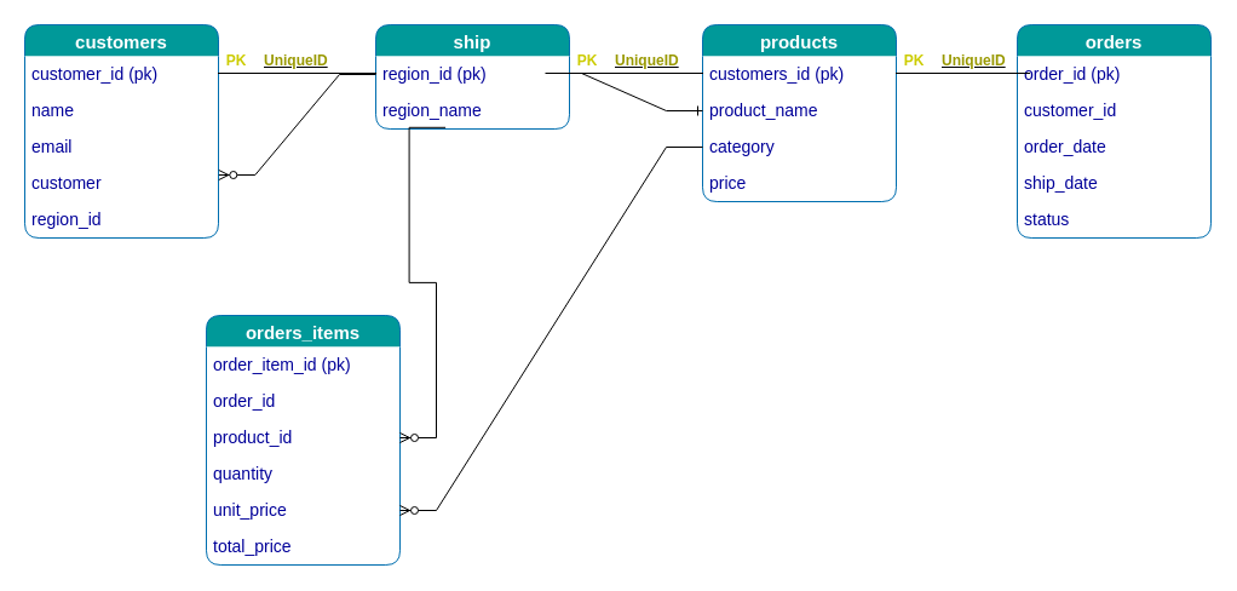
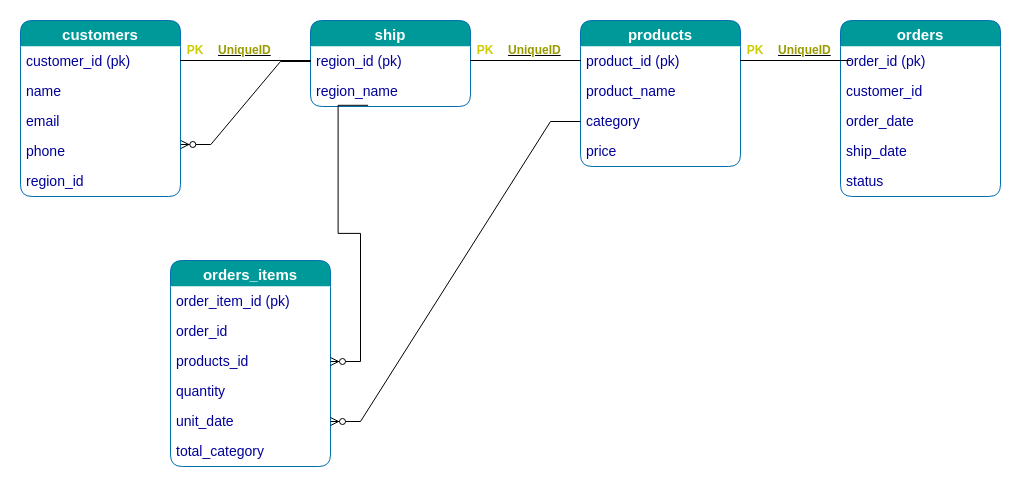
- <mxCell id="12" value="&lt;font color=&quot;#000099&quot;&gt;customers_id (pk)&lt;/font&gt;&lt;div&gt;&lt;font color=&quot;#000099&quot;&gt;&lt;br&gt;&lt;/font&gt;&lt;/div&gt;" style="text;strokeColor=none;fillColor=none;spacingLeft=4;spacingRight=4;overflow=hidden;rotatable=0;points=[[0,0.5],[1,0.5]];portConstraint=eastwest;fontSize=14;whiteSpace=wrap;html=1;" vertex="1" parent="11"><mxGeometry y="26" width="160" height="30" as="geometry" /></mxCell>
+ <mxCell id="12" value="&lt;font color=&quot;#000099&quot;&gt;product_id (pk)&lt;/font&gt;&lt;div&gt;&lt;font color=&quot;#000099&quot;&gt;&lt;br&gt;&lt;/font&gt;&lt;/div&gt;" style="text;strokeColor=none;fillColor=none;spacingLeft=4;spacingRight=4;overflow=hidden;rotatable=0;points=[[0,0.5],[1,0.5]];portConstraint=eastwest;fontSize=14;whiteSpace=wrap;html=1;" vertex="1" parent="11"><mxGeometry y="26" width="160" height="30" as="geometry" /></mxCell>
- <mxCell id="44" value="" style="edgeStyle=entityRelationEdgeStyle;fontSize=12;html=1;endArrow=ERone;endFill=1;rounded=0;exitX=0.875;exitY=0.467;exitDx=0;exitDy=0;exitPerimeter=0;entryX=0;entryY=0.5;entryDx=0;entryDy=0;" edge="1" parent="1" source="3" target="13"><mxGeometry width="100" height="100" relative="1" as="geometry"><mxPoint x="530" y="370" as="sourcePoint" /><mxPoint x="630" y="270" as="targetPoint" /></mxGeometry></mxCell>
- <mxCell id="9" value="&lt;font style=&quot;color: rgb(0, 0, 153);&quot;&gt;customer&lt;/font&gt;" style="text;strokeColor=none;fillColor=none;spacingLeft=4;spacingRight=4;overflow=hidden;rotatable=0;points=[[0,0.5],[1,0.5]];portConstraint=eastwest;fontSize=14;whiteSpace=wrap;html=1;" vertex="1" parent="5"><mxGeometry y="116" width="160" height="30" as="geometry" /></mxCell>
+ <mxCell id="9" value="&lt;font style=&quot;color: rgb(0, 0, 153);&quot;&gt;phone&lt;/font&gt;" style="text;strokeColor=none;fillColor=none;spacingLeft=4;spacingRight=4;overflow=hidden;rotatable=0;points=[[0,0.5],[1,0.5]];portConstraint=eastwest;fontSize=14;whiteSpace=wrap;html=1;" vertex="1" parent="5"><mxGeometry y="116" width="160" height="30" as="geometry" /></mxCell>
- <mxCell id="25" value="&lt;font color=&quot;#000099&quot;&gt;product_id&lt;/font&gt;" style="text;strokeColor=none;fillColor=none;spacingLeft=4;spacingRight=4;overflow=hidden;rotatable=0;points=[[0,0.5],[1,0.5]];portConstraint=eastwest;fontSize=14;whiteSpace=wrap;html=1;" vertex="1" parent="22"><mxGeometry y="86" width="160" height="30" as="geometry" /></mxCell>
+ <mxCell id="25" value="&lt;font color=&quot;#000099&quot;&gt;products_id&lt;/font&gt;" style="text;strokeColor=none;fillColor=none;spacingLeft=4;spacingRight=4;overflow=hidden;rotatable=0;points=[[0,0.5],[1,0.5]];portConstraint=eastwest;fontSize=14;whiteSpace=wrap;html=1;" vertex="1" parent="22"><mxGeometry y="86" width="160" height="30" as="geometry" /></mxCell>
- <mxCell id="27" value="&lt;font color=&quot;#000099&quot;&gt;unit_price&lt;/font&gt;" style="text;strokeColor=none;fillColor=none;spacingLeft=4;spacingRight=4;overflow=hidden;rotatable=0;points=[[0,0.5],[1,0.5]];portConstraint=eastwest;fontSize=14;whiteSpace=wrap;html=1;" vertex="1" parent="22"><mxGeometry y="146" width="160" height="30" as="geometry" /></mxCell>
+ <mxCell id="27" value="&lt;font color=&quot;#000099&quot;&gt;unit_date&lt;/font&gt;" style="text;strokeColor=none;fillColor=none;spacingLeft=4;spacingRight=4;overflow=hidden;rotatable=0;points=[[0,0.5],[1,0.5]];portConstraint=eastwest;fontSize=14;whiteSpace=wrap;html=1;" vertex="1" parent="22"><mxGeometry y="146" width="160" height="30" as="geometry" /></mxCell>
- <mxCell id="28" value="&lt;font style=&quot;color: rgb(0, 0, 153);&quot;&gt;total_price&lt;/font&gt;" style="text;strokeColor=none;fillColor=none;spacingLeft=4;spacingRight=4;overflow=hidden;rotatable=0;points=[[0,0.5],[1,0.5]];portConstraint=eastwest;fontSize=14;whiteSpace=wrap;html=1;" vertex="1" parent="22"><mxGeometry y="176" width="160" height="30" as="geometry" /></mxCell>
+ <mxCell id="28" value="&lt;font style=&quot;color: rgb(0, 0, 153);&quot;&gt;total_category&lt;/font&gt;" style="text;strokeColor=none;fillColor=none;spacingLeft=4;spacingRight=4;overflow=hidden;rotatable=0;points=[[0,0.5],[1,0.5]];portConstraint=eastwest;fontSize=14;whiteSpace=wrap;html=1;" vertex="1" parent="22"><mxGeometry y="176" width="160" height="30" as="geometry" /></mxCell>
